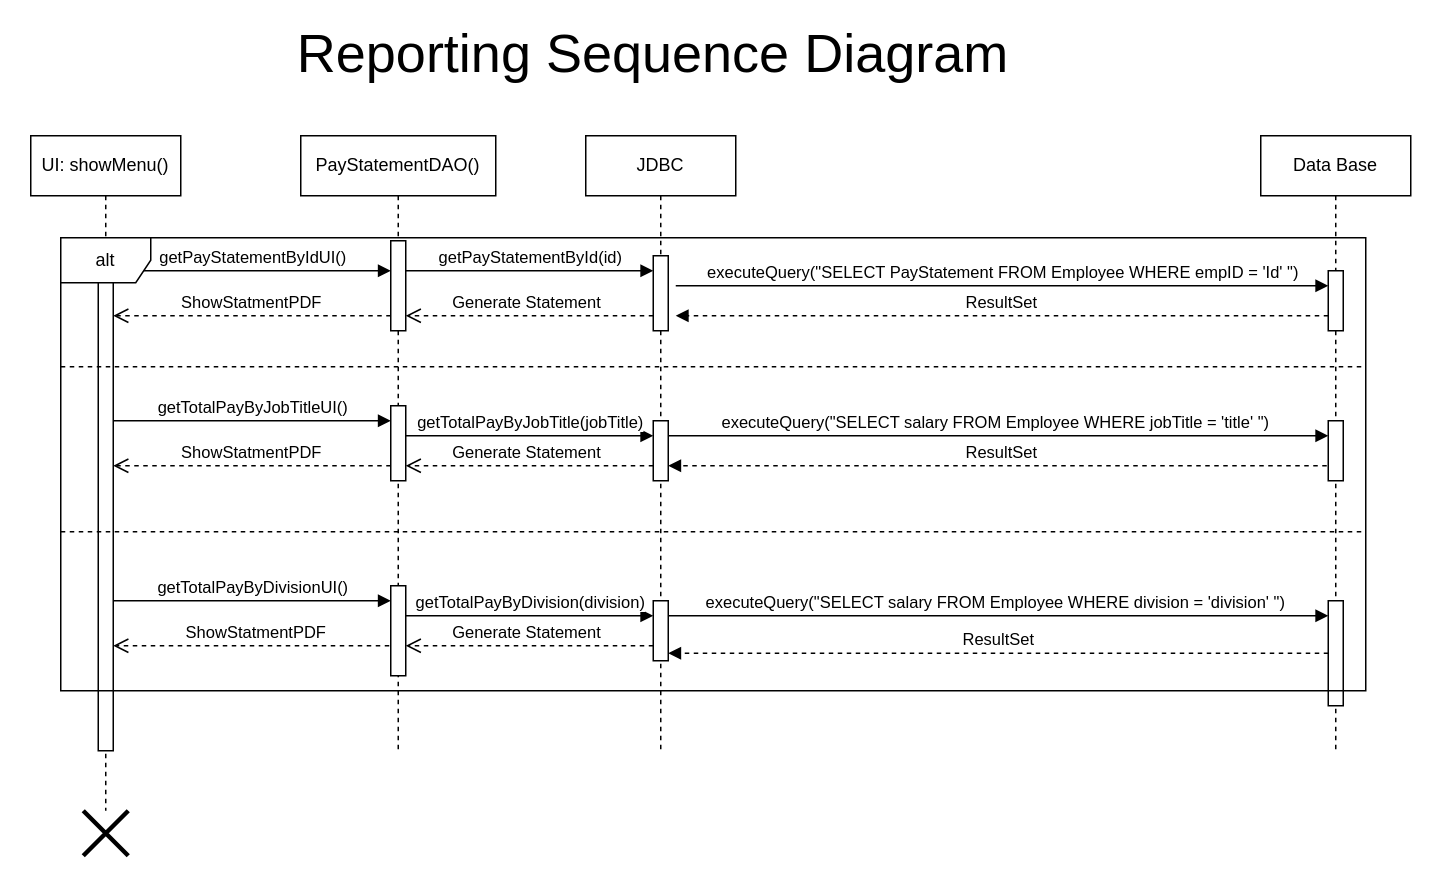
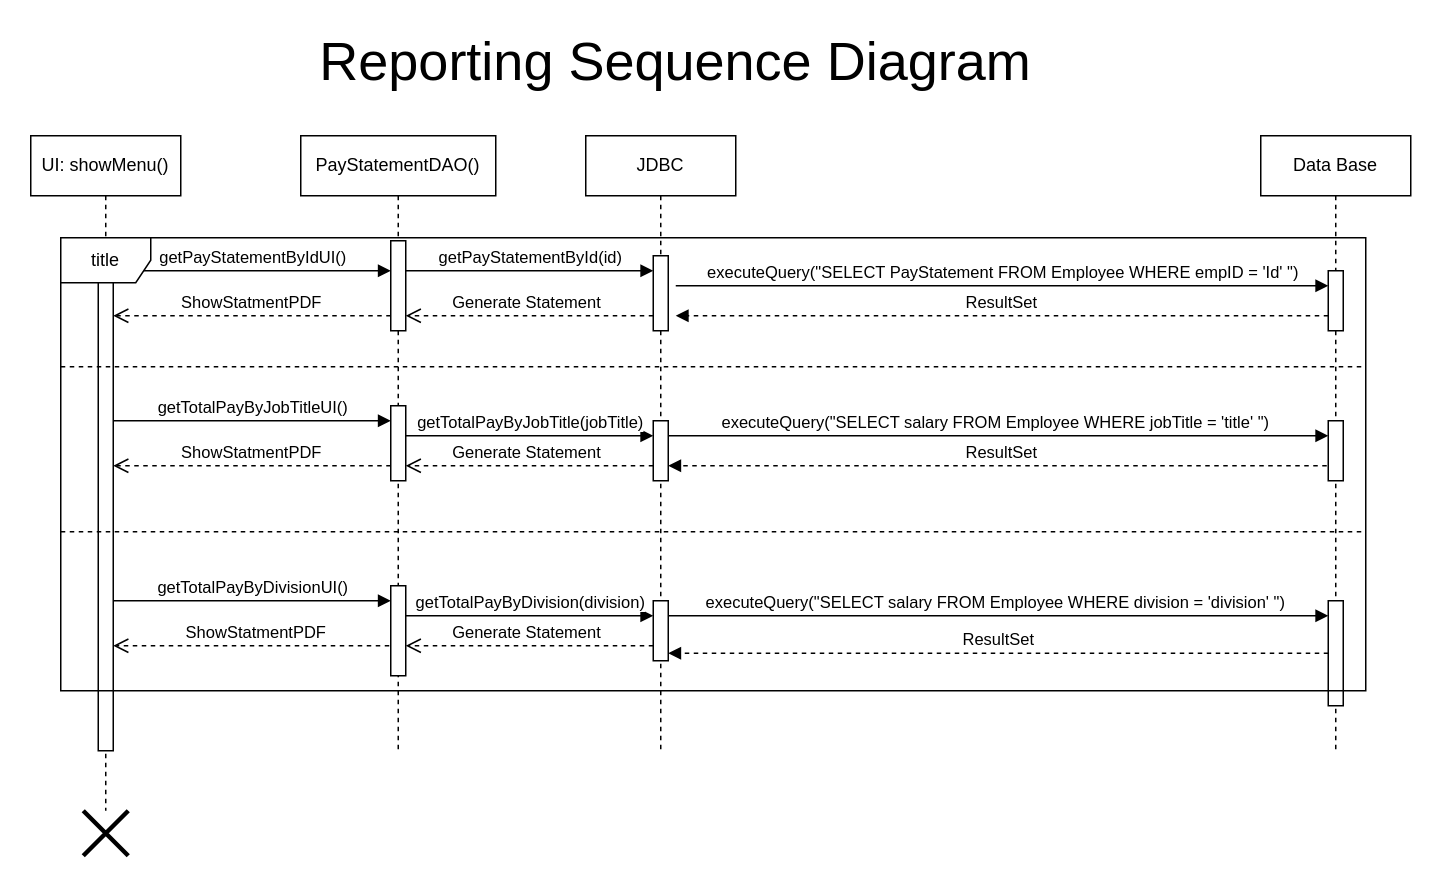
- <mxCell id="38" value="&lt;font style=&quot;font-size: 36px;&quot;&gt;Reporting Sequence Diagram&amp;nbsp;&lt;/font&gt;" style="text;html=1;align=center;verticalAlign=middle;whiteSpace=wrap;rounded=0;" vertex="1" parent="1"><mxGeometry x="160" y="20" width="560" height="30" as="geometry" /></mxCell>
+ <mxCell id="38" value="&lt;font style=&quot;font-size: 36px;&quot;&gt;Reporting Sequence Diagram&amp;nbsp;&lt;/font&gt;" style="text;html=1;align=center;verticalAlign=middle;whiteSpace=wrap;rounded=0;" vertex="1" parent="1"><mxGeometry x="175" y="25" width="560" height="30" as="geometry" /></mxCell>
- <mxCell id="36" value="alt" style="shape=umlFrame;whiteSpace=wrap;html=1;pointerEvents=0;" vertex="1" parent="1"><mxGeometry x="40" y="158" width="870" height="302" as="geometry" /></mxCell>
+ <mxCell id="36" value="title" style="shape=umlFrame;whiteSpace=wrap;html=1;pointerEvents=0;" vertex="1" parent="1"><mxGeometry x="40" y="158" width="870" height="302" as="geometry" /></mxCell>
